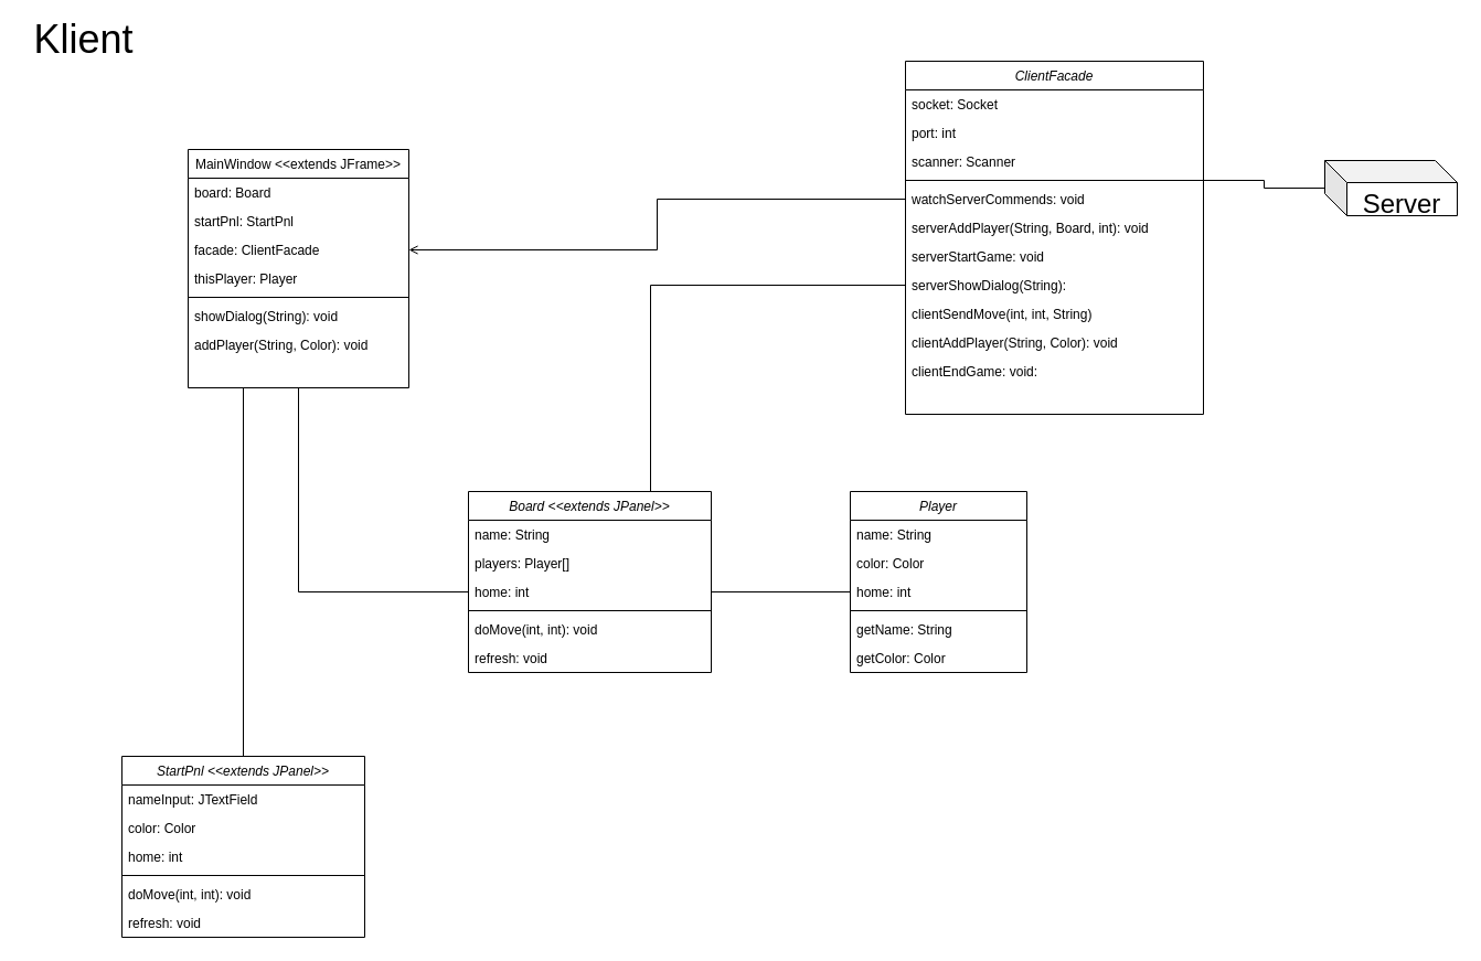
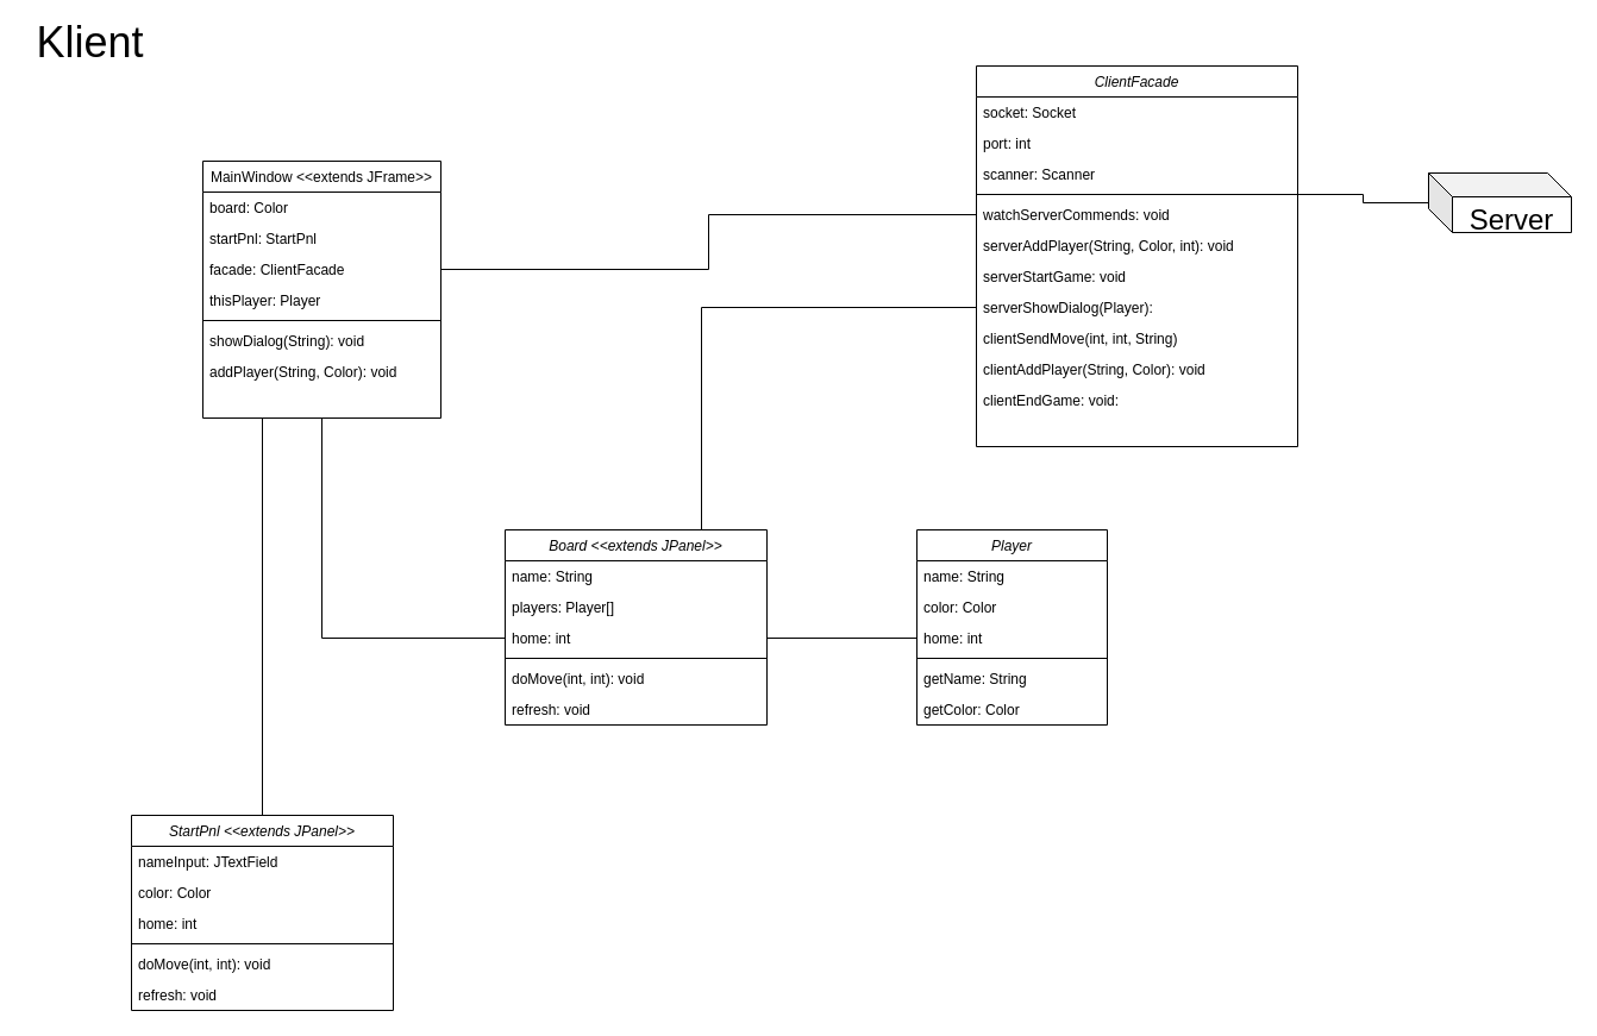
- <mxCell id="4" value="board: Board" style="text;align=left;verticalAlign=top;spacingLeft=4;spacingRight=4;overflow=hidden;rotatable=0;points=[[0,0.5],[1,0.5]];portConstraint=eastwest;rounded=0;shadow=0;html=0;" parent="3" vertex="1"><mxGeometry y="26" width="200" height="26" as="geometry" /></mxCell>
+ <mxCell id="4" value="board: Color" style="text;align=left;verticalAlign=top;spacingLeft=4;spacingRight=4;overflow=hidden;rotatable=0;points=[[0,0.5],[1,0.5]];portConstraint=eastwest;rounded=0;shadow=0;html=0;" parent="3" vertex="1"><mxGeometry y="26" width="200" height="26" as="geometry" /></mxCell>
- <mxCell id="20" value="serverAddPlayer(String, Board, int): void" style="text;align=left;verticalAlign=top;spacingLeft=4;spacingRight=4;overflow=hidden;rotatable=0;points=[[0,0.5],[1,0.5]];portConstraint=eastwest;" vertex="1" parent="14"><mxGeometry y="138" width="270" height="26" as="geometry" /></mxCell>
+ <mxCell id="20" value="serverAddPlayer(String, Color, int): void" style="text;align=left;verticalAlign=top;spacingLeft=4;spacingRight=4;overflow=hidden;rotatable=0;points=[[0,0.5],[1,0.5]];portConstraint=eastwest;" vertex="1" parent="14"><mxGeometry y="138" width="270" height="26" as="geometry" /></mxCell>
- <mxCell id="41" style="edgeStyle=orthogonalEdgeStyle;rounded=0;orthogonalLoop=1;jettySize=auto;html=1;exitX=0;exitY=0.5;exitDx=0;exitDy=0;entryX=1;entryY=0.5;entryDx=0;entryDy=0;fontSize=24;endArrow=open;endFill=0;" edge="1" parent="1" source="19" target="6"><mxGeometry relative="1" as="geometry" /></mxCell>
+ <mxCell id="41" style="edgeStyle=orthogonalEdgeStyle;rounded=0;orthogonalLoop=1;jettySize=auto;html=1;exitX=0;exitY=0.5;exitDx=0;exitDy=0;entryX=1;entryY=0.5;entryDx=0;entryDy=0;fontSize=24;endArrow=none;endFill=0;" edge="1" parent="1" source="19" target="6"><mxGeometry relative="1" as="geometry" /></mxCell>
- <mxCell id="22" value="serverShowDialog(String): " style="text;align=left;verticalAlign=top;spacingLeft=4;spacingRight=4;overflow=hidden;rotatable=0;points=[[0,0.5],[1,0.5]];portConstraint=eastwest;" vertex="1" parent="14"><mxGeometry y="190" width="270" height="26" as="geometry" /></mxCell>
+ <mxCell id="22" value="serverShowDialog(Player): " style="text;align=left;verticalAlign=top;spacingLeft=4;spacingRight=4;overflow=hidden;rotatable=0;points=[[0,0.5],[1,0.5]];portConstraint=eastwest;" vertex="1" parent="14"><mxGeometry y="190" width="270" height="26" as="geometry" /></mxCell>
